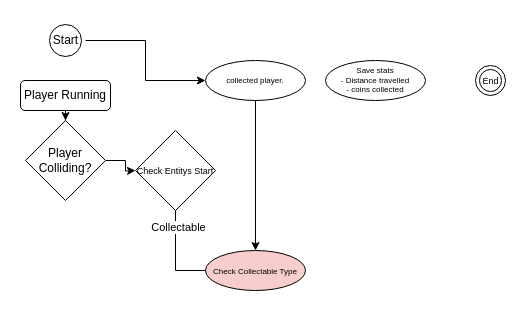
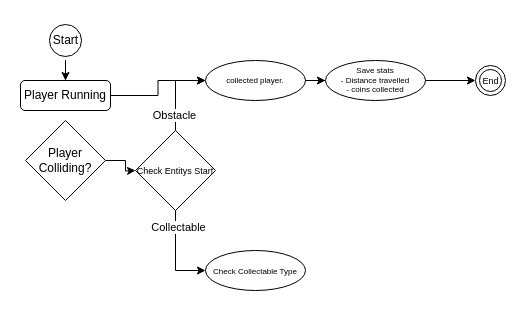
- <mxCell id="2" value="" style="edgeStyle=orthogonalEdgeStyle;rounded=0;orthogonalLoop=1;jettySize=auto;html=1;" edge="1" parent="1" source="3" target="14"><mxGeometry relative="1" as="geometry" /></mxCell>
+ <mxCell id="2" value="" style="edgeStyle=orthogonalEdgeStyle;rounded=0;orthogonalLoop=1;jettySize=auto;html=1;" edge="1" parent="1" source="3" target="5"><mxGeometry relative="1" as="geometry" /></mxCell>
+ <mxCell id="16" style="edgeStyle=orthogonalEdgeStyle;rounded=0;orthogonalLoop=1;jettySize=auto;html=1;entryX=0;entryY=0.5;entryDx=0;entryDy=0;" edge="1" parent="1" source="17" target="18"><mxGeometry relative="1" as="geometry" /></mxCell>
+ <mxCell id="8" style="edgeStyle=orthogonalEdgeStyle;rounded=0;orthogonalLoop=1;jettySize=auto;html=1;entryX=0;entryY=0.5;entryDx=0;entryDy=0;" edge="1" parent="1" source="12" target="14"><mxGeometry relative="1" as="geometry"><Array as="points"><mxPoint x="175" y="80" /></Array></mxGeometry></mxCell>
+ <mxCell id="9" value="Obstacle" style="edgeLabel;html=1;align=center;verticalAlign=middle;resizable=0;points=[];" vertex="1" connectable="0" parent="8"><mxGeometry x="-0.604" y="2" relative="1" as="geometry"><mxPoint as="offset" /></mxGeometry></mxCell>
- <mxCell id="4" value="" style="edgeStyle=orthogonalEdgeStyle;rounded=0;orthogonalLoop=1;jettySize=auto;html=1;" edge="1" parent="1" source="5" target="7"><mxGeometry relative="1" as="geometry" /></mxCell>
+ <mxCell id="4" value="" style="edgeStyle=orthogonalEdgeStyle;rounded=0;orthogonalLoop=1;jettySize=auto;html=1;" edge="1" parent="1" source="5" target="14"><mxGeometry relative="1" as="geometry" /></mxCell>
- <mxCell id="13" value="" style="edgeStyle=orthogonalEdgeStyle;rounded=0;orthogonalLoop=1;jettySize=auto;html=1;" edge="1" parent="1" source="14" target="15"><mxGeometry relative="1" as="geometry" /></mxCell>
+ <mxCell id="13" value="" style="edgeStyle=orthogonalEdgeStyle;rounded=0;orthogonalLoop=1;jettySize=auto;html=1;" edge="1" parent="1" source="14" target="17"><mxGeometry relative="1" as="geometry" /></mxCell>
- <mxCell id="10" style="edgeStyle=orthogonalEdgeStyle;rounded=0;orthogonalLoop=1;jettySize=auto;html=1;entryX=0;entryY=0.5;entryDx=0;entryDy=0;endArrow=none;" edge="1" parent="1" source="12" target="15"><mxGeometry relative="1" as="geometry" /></mxCell>
+ <mxCell id="10" style="edgeStyle=orthogonalEdgeStyle;rounded=0;orthogonalLoop=1;jettySize=auto;html=1;entryX=0;entryY=0.5;entryDx=0;entryDy=0;" edge="1" parent="1" source="12" target="15"><mxGeometry relative="1" as="geometry" /></mxCell>
- <mxCell id="15" value="&lt;font style=&quot;font-size: 8px;&quot;&gt;Check Collectable Type&lt;br&gt;&lt;/font&gt;" style="ellipse;whiteSpace=wrap;html=1;align=center;fillColor=#f8cecc;" vertex="1" parent="1"><mxGeometry x="205" y="250" width="100" height="40" as="geometry" /></mxCell>
+ <mxCell id="15" value="&lt;font style=&quot;font-size: 8px;&quot;&gt;Check Collectable Type&lt;br&gt;&lt;/font&gt;" style="ellipse;whiteSpace=wrap;html=1;align=center;" vertex="1" parent="1"><mxGeometry x="205" y="250" width="100" height="40" as="geometry" /></mxCell>
